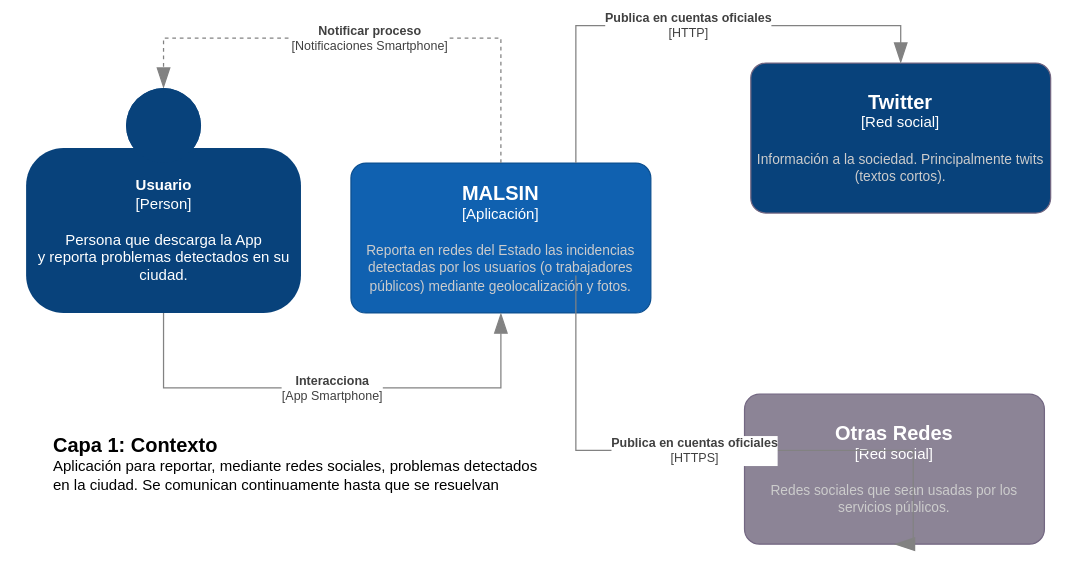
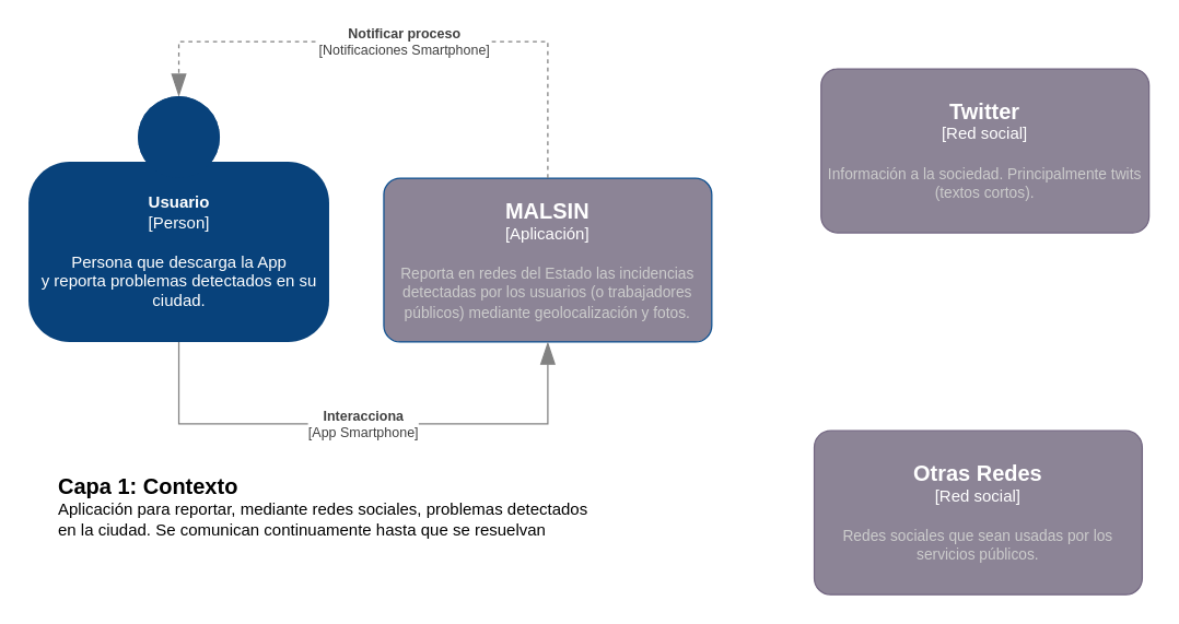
- <mxCell id="7" value="&lt;div style=&quot;text-align: left&quot;&gt;&lt;div style=&quot;text-align: center&quot;&gt;&lt;b&gt;Publica en cuentas oficiales&lt;/b&gt;&lt;/div&gt;&lt;div style=&quot;text-align: center&quot;&gt;[HTTP]&lt;/div&gt;&lt;/div&gt;" style="endArrow=blockThin;html=1;fontSize=10;fontColor=#404040;strokeWidth=1;endFill=1;strokeColor=#828282;elbow=vertical;metaEdit=1;endSize=14;startSize=14;jumpStyle=arc;jumpSize=16;rounded=0;edgeStyle=orthogonalEdgeStyle;exitX=0.75;exitY=0;exitDx=0;exitDy=0;exitPerimeter=0;entryX=0.5;entryY=0;entryDx=0;entryDy=0;entryPerimeter=0;" parent="1" source="2" target="3" edge="1"><mxGeometry width="240" relative="1" as="geometry"><mxPoint x="300" y="190" as="sourcePoint" /><mxPoint x="540" y="190" as="targetPoint" /><Array as="points"><mxPoint x="460" y="20" /><mxPoint x="720" y="20" /></Array></mxGeometry></mxCell>
- <mxCell id="3" value="&lt;font style=&quot;font-size: 16px&quot;&gt;&lt;b&gt;Twitter&lt;/b&gt;&lt;/font&gt;&lt;div&gt;[Red social]&lt;/div&gt;&lt;br&gt;&lt;div&gt;&lt;font style=&quot;font-size: 11px&quot;&gt;&lt;font color=&quot;#cccccc&quot;&gt;Información a la sociedad. Principalmente twits (textos cortos).&lt;/font&gt;&lt;/div&gt;" style="rounded=1;whiteSpace=wrap;html=1;labelBackgroundColor=none;fillColor=#08427b;fontColor=#ffffff;align=center;arcSize=10;strokeColor=#736782;metaEdit=1;resizable=0;points=[[0.25,0,0],[0.5,0,0],[0.75,0,0],[1,0.25,0],[1,0.5,0],[1,0.75,0],[0.75,1,0],[0.5,1,0],[0.25,1,0],[0,0.75,0],[0,0.5,0],[0,0.25,0]];" parent="1" vertex="1"><mxGeometry x="600" y="50" width="240" height="120" as="geometry" /></mxCell>
+ <mxCell id="3" value="&lt;font style=&quot;font-size: 16px&quot;&gt;&lt;b&gt;Twitter&lt;/b&gt;&lt;/font&gt;&lt;div&gt;[Red social]&lt;/div&gt;&lt;br&gt;&lt;div&gt;&lt;font style=&quot;font-size: 11px&quot;&gt;&lt;font color=&quot;#cccccc&quot;&gt;Información a la sociedad. Principalmente twits (textos cortos).&lt;/font&gt;&lt;/div&gt;" style="rounded=1;whiteSpace=wrap;html=1;labelBackgroundColor=none;fillColor=#8C8496;fontColor=#ffffff;align=center;arcSize=10;strokeColor=#736782;metaEdit=1;resizable=0;points=[[0.25,0,0],[0.5,0,0],[0.75,0,0],[1,0.25,0],[1,0.5,0],[1,0.75,0],[0.75,1,0],[0.5,1,0],[0.25,1,0],[0,0.75,0],[0,0.5,0],[0,0.25,0]];" parent="1" vertex="1"><mxGeometry x="600" y="50" width="240" height="120" as="geometry" /></mxCell>
- <mxCell id="2" value="&lt;font style=&quot;font-size: 16px&quot;&gt;&lt;b&gt;MALSIN&lt;/b&gt;&lt;/font&gt;&lt;div&gt;[Aplicación]&lt;/div&gt;&lt;br&gt;&lt;div&gt;&lt;font style=&quot;font-size: 11px&quot;&gt;&lt;font color=&quot;#cccccc&quot;&gt;Reporta en redes del Estado las incidencias detectadas por los usuarios (o trabajadores públicos) mediante geolocalización y fotos.&lt;/font&gt;&lt;/div&gt;" style="rounded=1;whiteSpace=wrap;html=1;labelBackgroundColor=none;fillColor=#1061B0;fontColor=#ffffff;align=center;arcSize=10;strokeColor=#0D5091;metaEdit=1;resizable=0;points=[[0.25,0,0],[0.5,0,0],[0.75,0,0],[1,0.25,0],[1,0.5,0],[1,0.75,0],[0.75,1,0],[0.5,1,0],[0.25,1,0],[0,0.75,0],[0,0.5,0],[0,0.25,0]];" parent="1" vertex="1"><mxGeometry x="280" y="130" width="240" height="120" as="geometry" /></mxCell>
+ <mxCell id="2" value="&lt;font style=&quot;font-size: 16px&quot;&gt;&lt;b&gt;MALSIN&lt;/b&gt;&lt;/font&gt;&lt;div&gt;[Aplicación]&lt;/div&gt;&lt;br&gt;&lt;div&gt;&lt;font style=&quot;font-size: 11px&quot;&gt;&lt;font color=&quot;#cccccc&quot;&gt;Reporta en redes del Estado las incidencias detectadas por los usuarios (o trabajadores públicos) mediante geolocalización y fotos.&lt;/font&gt;&lt;/div&gt;" style="rounded=1;whiteSpace=wrap;html=1;labelBackgroundColor=none;fillColor=#8c8496;fontColor=#ffffff;align=center;arcSize=10;strokeColor=#0D5091;metaEdit=1;resizable=0;points=[[0.25,0,0],[0.5,0,0],[0.75,0,0],[1,0.25,0],[1,0.5,0],[1,0.75,0],[0.75,1,0],[0.5,1,0],[0.25,1,0],[0,0.75,0],[0,0.5,0],[0,0.25,0]];" parent="1" vertex="1"><mxGeometry x="280" y="130" width="240" height="120" as="geometry" /></mxCell>
- <mxCell id="8" value="&lt;div style=&quot;text-align: left&quot;&gt;&lt;div style=&quot;text-align: center&quot;&gt;&lt;b&gt;Publica en cuentas oficiales&lt;/b&gt;&lt;/div&gt;&lt;div style=&quot;text-align: center&quot;&gt;[HTTPS]&lt;/div&gt;&lt;/div&gt;" style="endArrow=blockThin;html=1;fontSize=10;fontColor=#404040;strokeWidth=1;endFill=1;strokeColor=#828282;elbow=vertical;metaEdit=1;endSize=14;startSize=14;jumpStyle=arc;jumpSize=16;rounded=0;edgeStyle=orthogonalEdgeStyle;entryX=0.5;entryY=0;entryDx=0;entryDy=0;entryPerimeter=0;exitX=0.75;exitY=1;exitDx=0;exitDy=0;exitPerimeter=0;" parent="1" source="2" target="4" edge="1"><mxGeometry width="240" relative="1" as="geometry"><mxPoint x="300" y="170" as="sourcePoint" /><mxPoint x="540" y="170" as="targetPoint" /><Array as="points"><mxPoint x="460" y="220" /><mxPoint x="460" y="220" /><mxPoint x="460" y="360" /><mxPoint x="730" y="360" /></Array></mxGeometry></mxCell>
